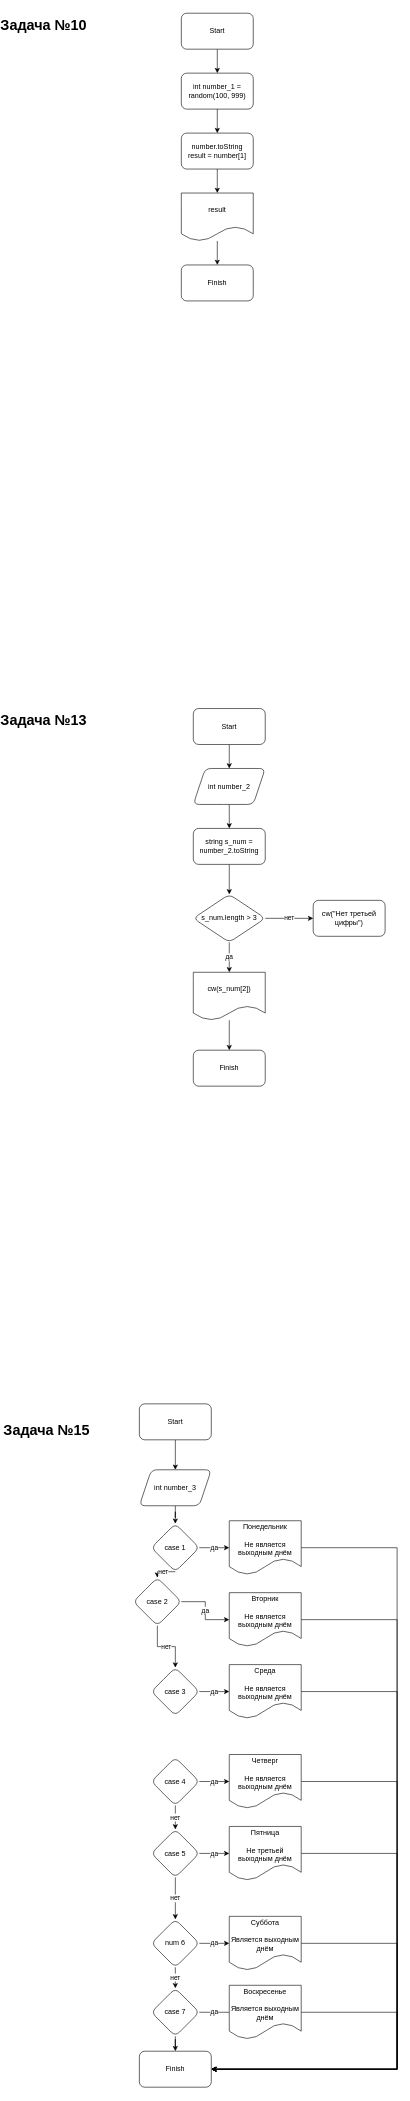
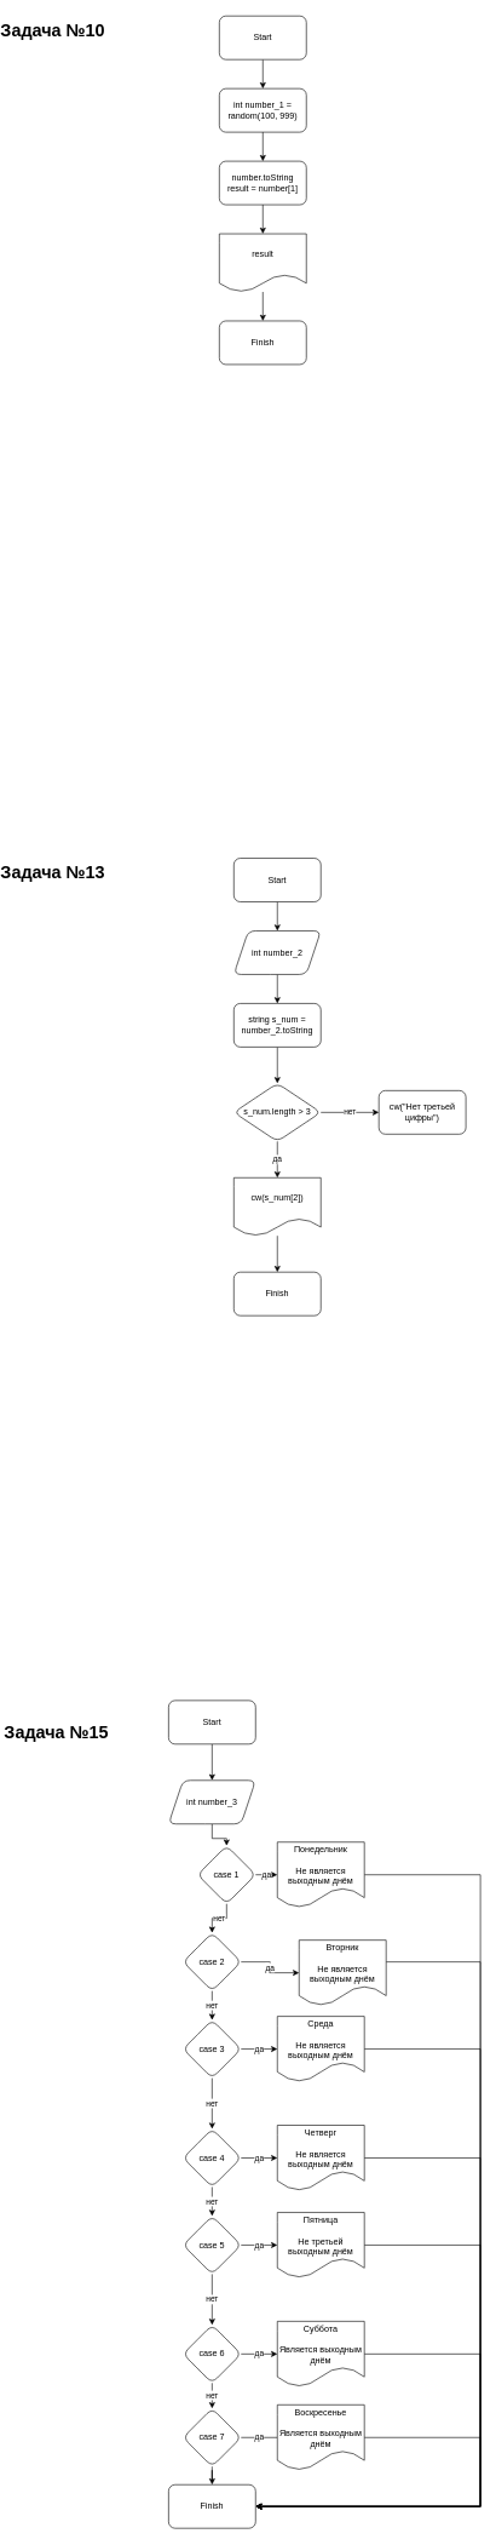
- <mxCell id="33" value="case 1" style="rhombus;whiteSpace=wrap;html=1;rounded=1;" vertex="1" parent="1"><mxGeometry x="250" y="2540" width="80" height="80" as="geometry" /></mxCell>
+ <mxCell id="33" value="case 1" style="rhombus;whiteSpace=wrap;html=1;rounded=1;" vertex="1" parent="1"><mxGeometry x="270" y="2540" width="80" height="80" as="geometry" /></mxCell>
- <mxCell id="37" value="case 2" style="rhombus;whiteSpace=wrap;html=1;rounded=1;" vertex="1" parent="1"><mxGeometry x="220" y="2630" width="80" height="80" as="geometry" /></mxCell>
+ <mxCell id="37" value="case 2" style="rhombus;whiteSpace=wrap;html=1;rounded=1;" vertex="1" parent="1"><mxGeometry x="250" y="2660" width="80" height="80" as="geometry" /></mxCell>
- <mxCell id="39" value="Вторник&lt;br&gt;&lt;br&gt;Не является выходным днём" style="shape=document;whiteSpace=wrap;html=1;boundedLbl=1;rounded=1;" vertex="1" parent="1"><mxGeometry x="380" y="2655" width="120" height="90" as="geometry" /></mxCell>
+ <mxCell id="39" value="Вторник&lt;br&gt;&lt;br&gt;Не является выходным днём" style="shape=document;whiteSpace=wrap;html=1;boundedLbl=1;rounded=1;" vertex="1" parent="1"><mxGeometry x="410" y="2670" width="120" height="90" as="geometry" /></mxCell>
+ <mxCell id="45" value="нет" style="edgeStyle=orthogonalEdgeStyle;rounded=0;orthogonalLoop=1;jettySize=auto;html=1;" edge="1" parent="1" target="47" source="42"><mxGeometry relative="1" as="geometry"><mxPoint x="290" y="2860" as="sourcePoint" /></mxGeometry></mxCell>
- <mxCell id="58" value="num 6" style="rhombus;whiteSpace=wrap;html=1;rounded=1;" vertex="1" parent="1"><mxGeometry x="250" y="3200" width="80" height="80" as="geometry" /></mxCell>
+ <mxCell id="58" value="case 6" style="rhombus;whiteSpace=wrap;html=1;rounded=1;" vertex="1" parent="1"><mxGeometry x="250" y="3200" width="80" height="80" as="geometry" /></mxCell>
